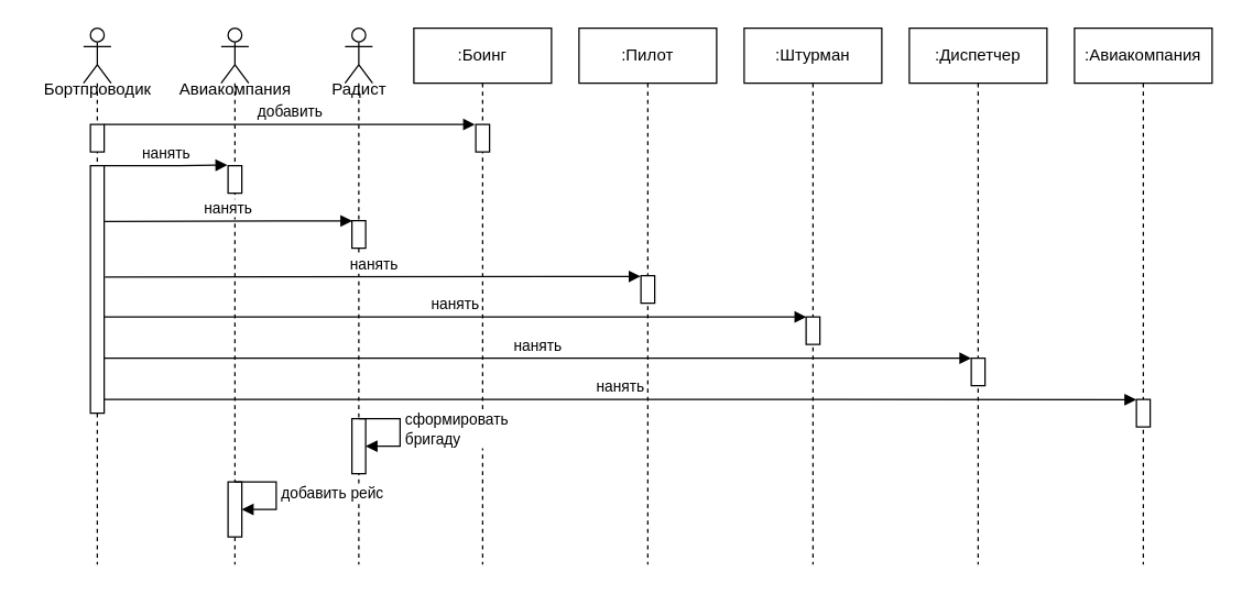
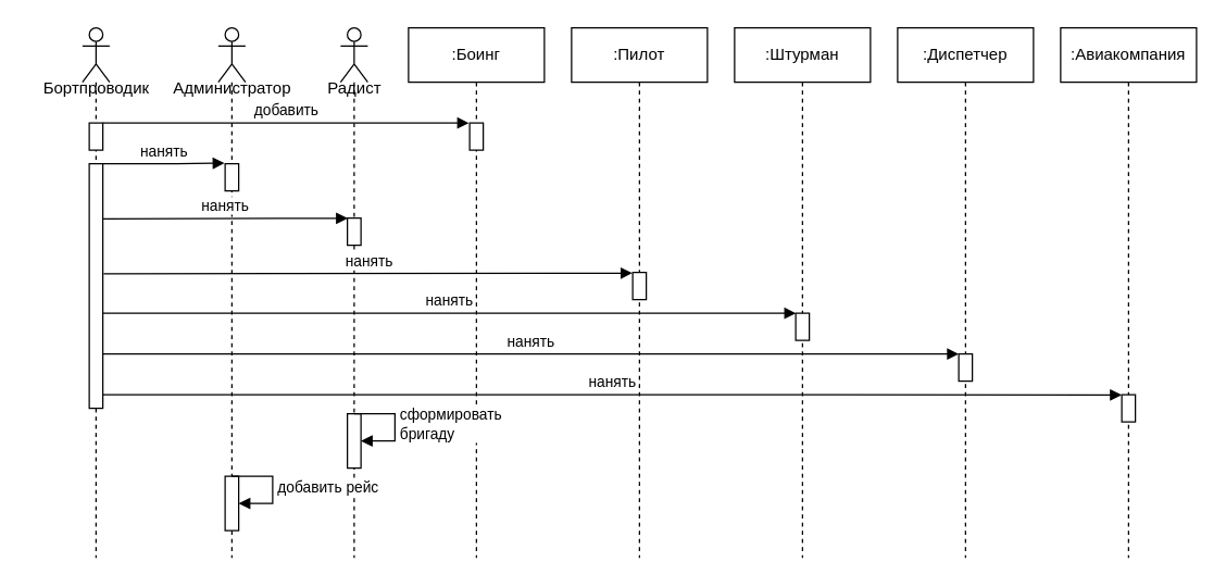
- <mxCell id="19" value="Авиакомпания" style="text;html=1;align=center;verticalAlign=middle;resizable=0;points=[];autosize=1;strokeColor=none;fillColor=none;" parent="1" vertex="1"><mxGeometry x="115" y="50" width="110" height="30" as="geometry" /></mxCell>
+ <mxCell id="19" value="Администратор" style="text;html=1;align=center;verticalAlign=middle;resizable=0;points=[];autosize=1;strokeColor=none;fillColor=none;" parent="1" vertex="1"><mxGeometry x="115" y="50" width="110" height="30" as="geometry" /></mxCell>
